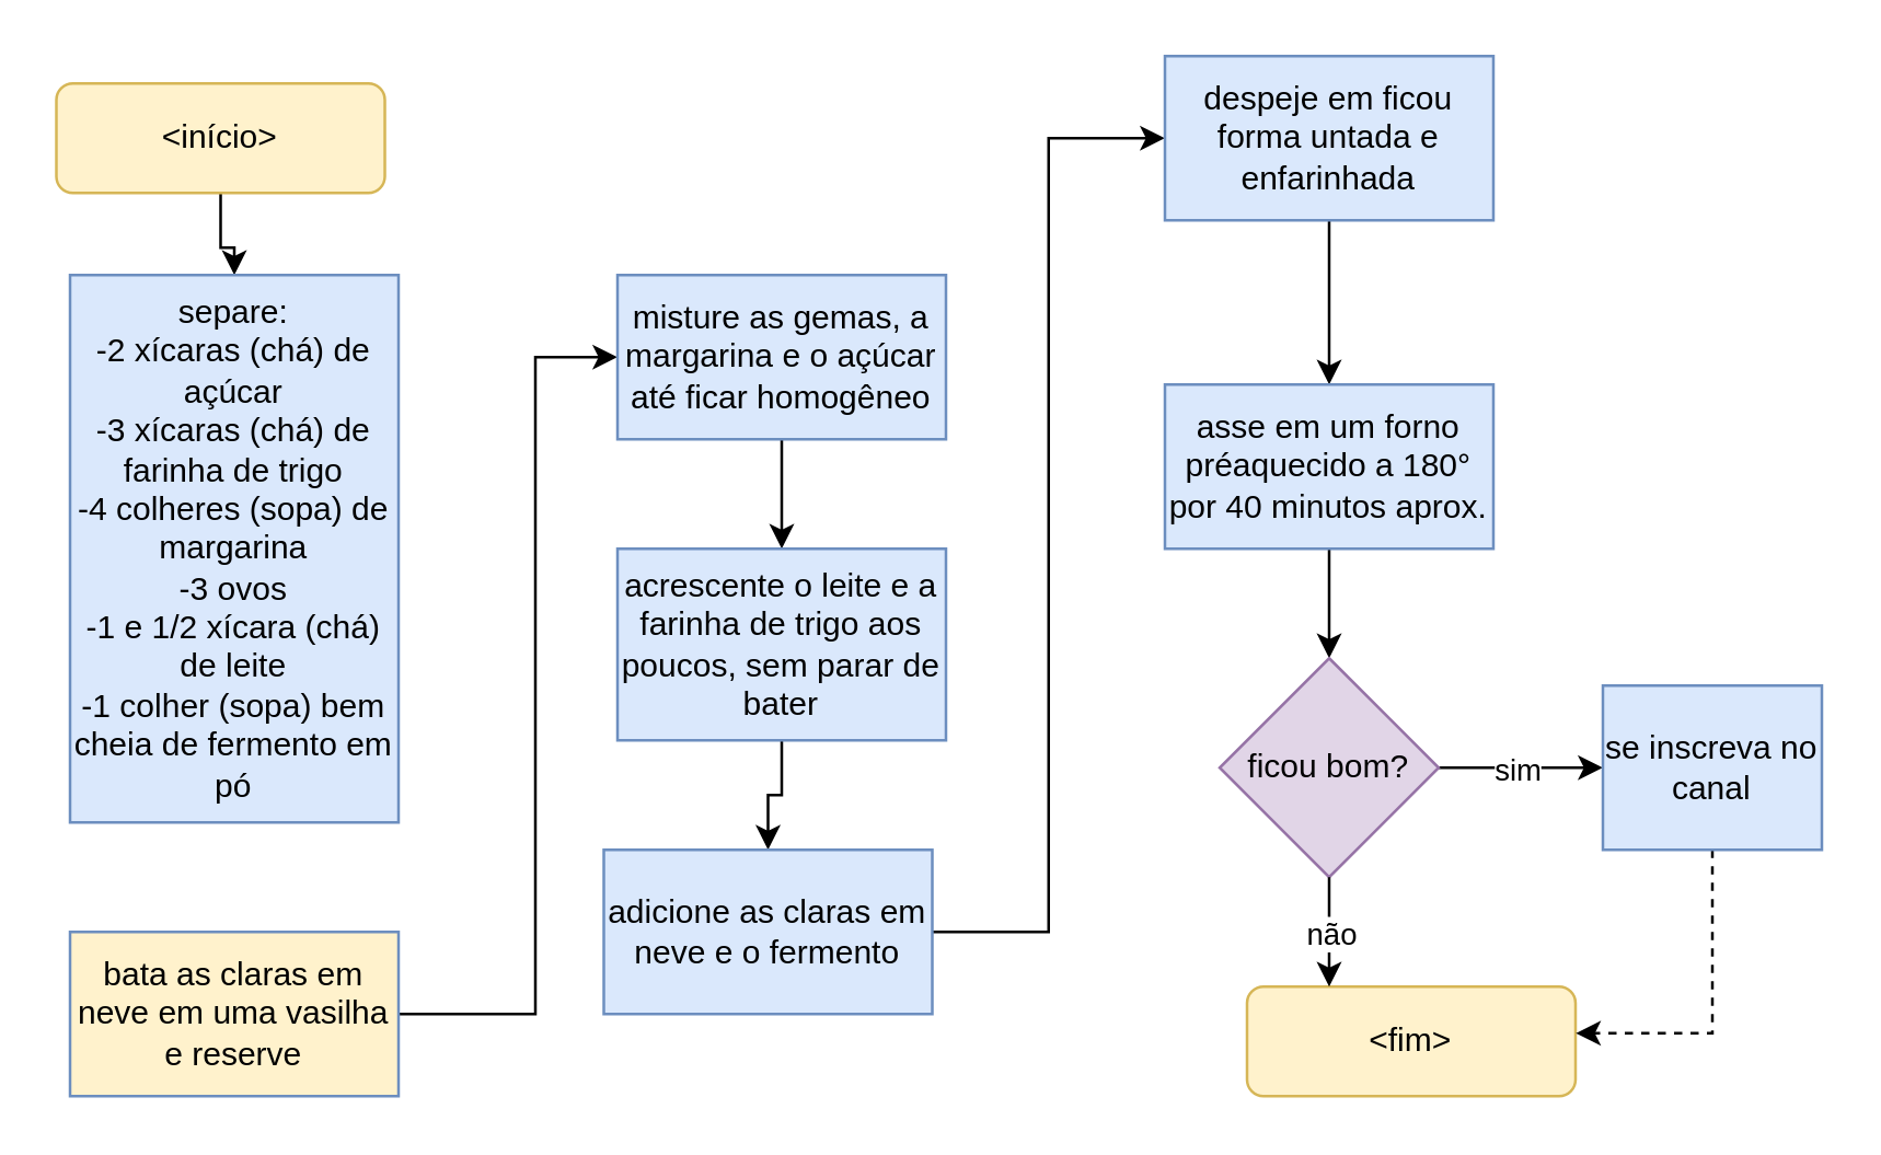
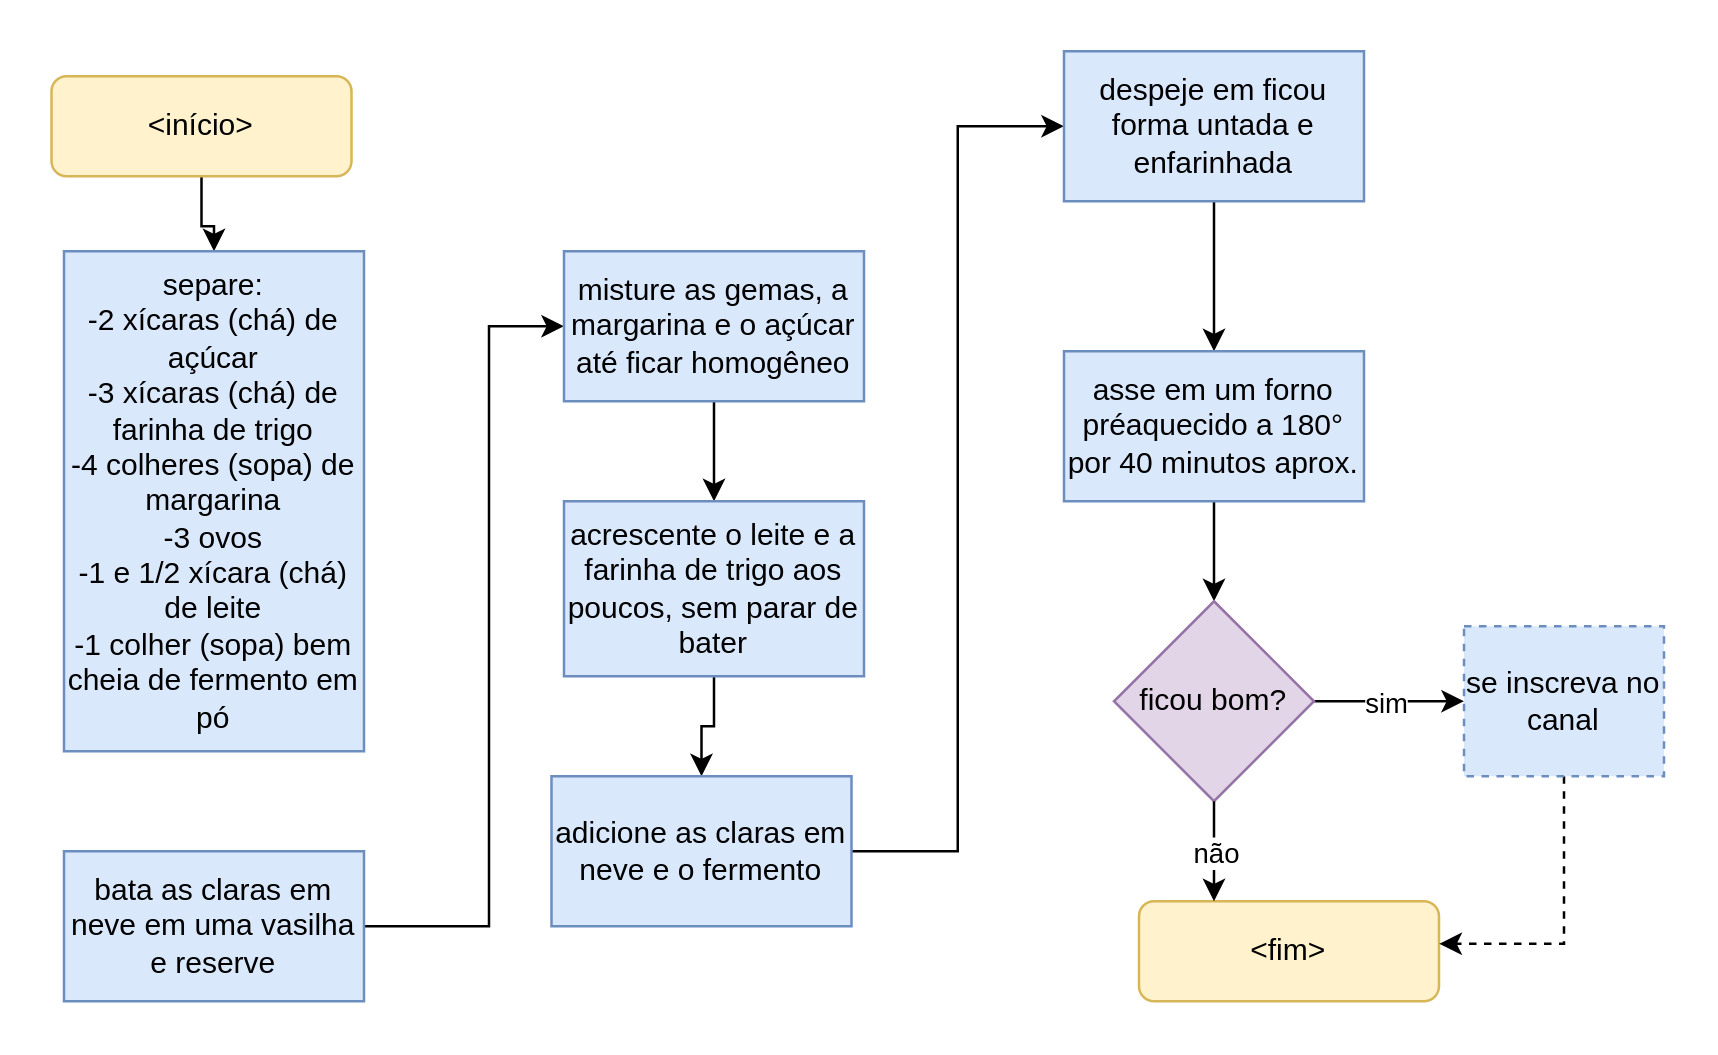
- <mxCell id="23" value="se inscreva no canal" style="rounded=0;whiteSpace=wrap;html=1;fillColor=#dae8fc;strokeColor=#6c8ebf;" parent="1" vertex="1"><mxGeometry x="585" y="250" width="80" height="60" as="geometry" /></mxCell>
+ <mxCell id="23" value="se inscreva no canal" style="rounded=0;whiteSpace=wrap;html=1;fillColor=#dae8fc;strokeColor=#6c8ebf;dashed=1;" parent="1" vertex="1"><mxGeometry x="585" y="250" width="80" height="60" as="geometry" /></mxCell>
- <mxCell id="24" value="bata as claras em neve em uma vasilha e reserve" style="rounded=0;whiteSpace=wrap;html=1;fillColor=#fff2cc;strokeColor=#6c8ebf;" vertex="1" parent="1"><mxGeometry x="25" y="340" width="120" height="60" as="geometry" /></mxCell>
+ <mxCell id="24" value="bata as claras em neve em uma vasilha e reserve" style="rounded=0;whiteSpace=wrap;html=1;fillColor=#dae8fc;strokeColor=#6c8ebf;" vertex="1" parent="1"><mxGeometry x="25" y="340" width="120" height="60" as="geometry" /></mxCell>
